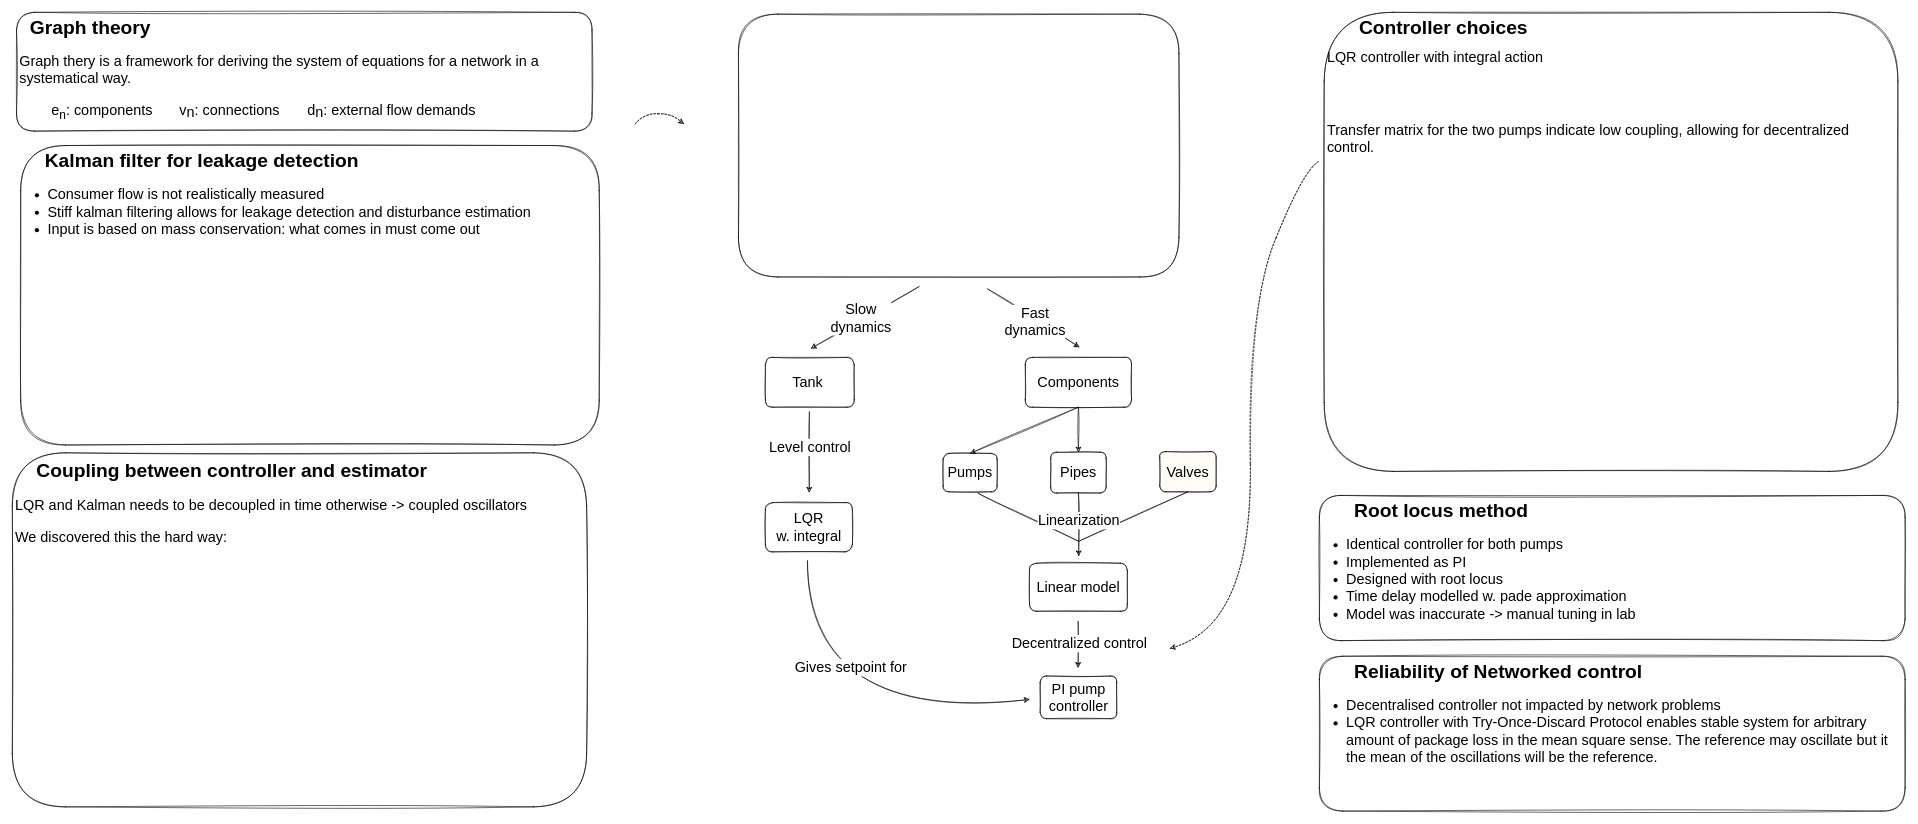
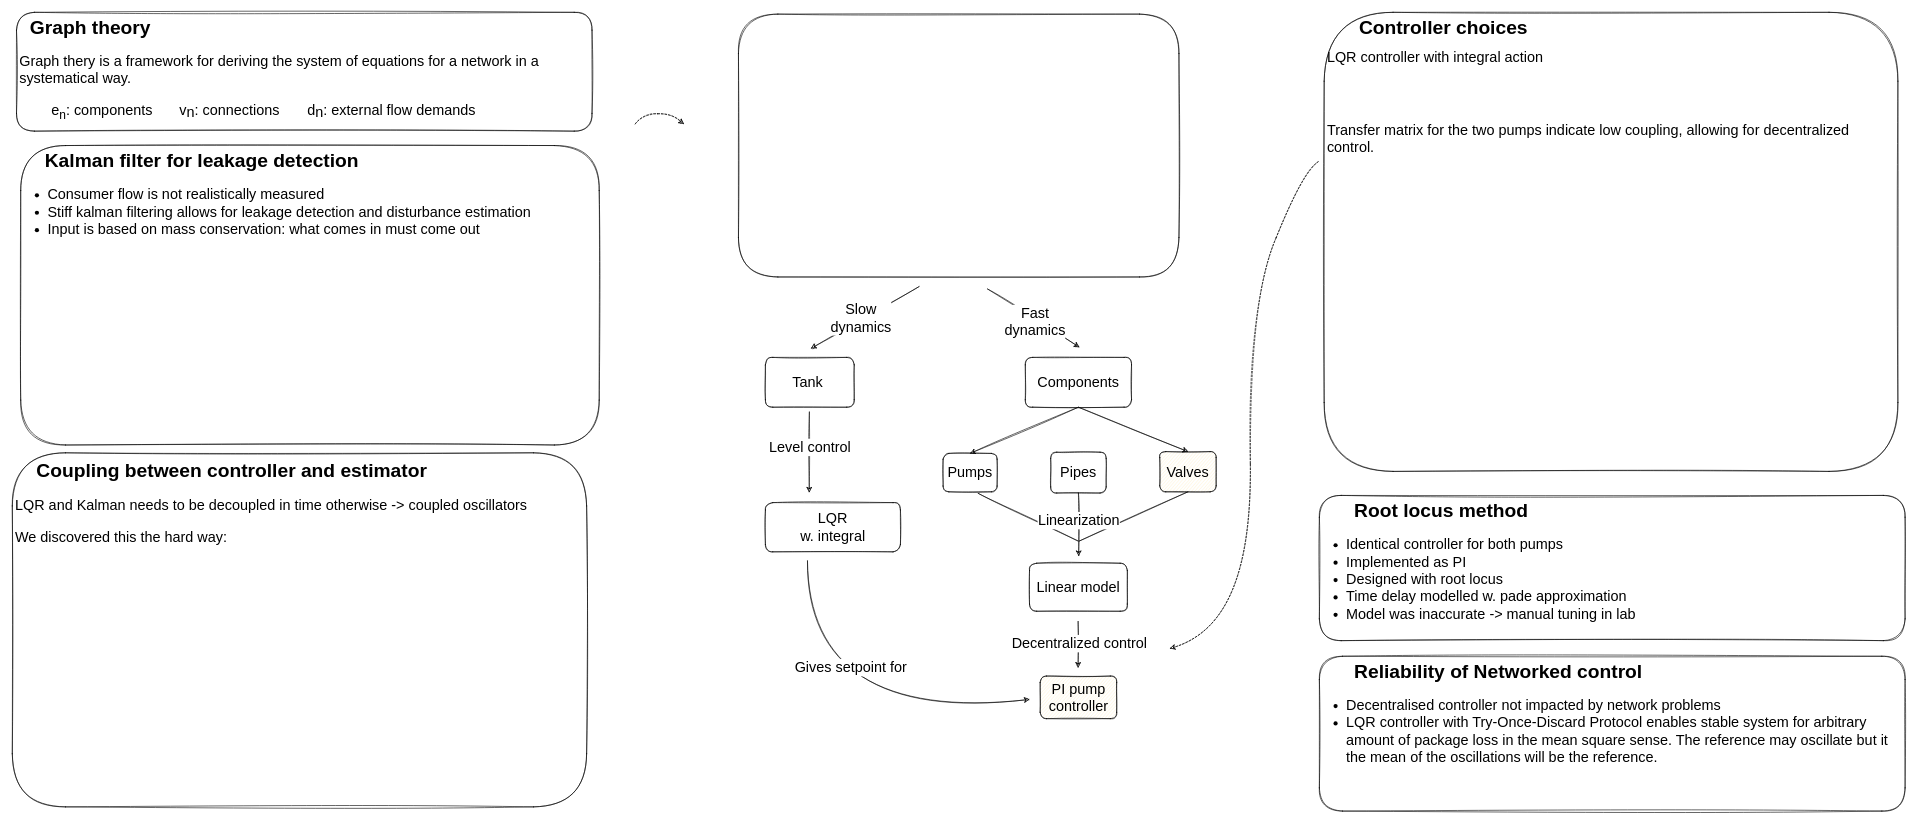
- <mxCell id="17" style="rounded=0;orthogonalLoop=1;jettySize=auto;html=1;exitX=0.5;exitY=1;exitDx=0;exitDy=0;sketch=1;" parent="1" source="5" target="15" edge="1"><mxGeometry relative="1" as="geometry"><mxPoint x="1638.9" y="1160" as="sourcePoint" /><mxPoint x="1639.9" y="1180" as="targetPoint" /></mxGeometry></mxCell>
+ <mxCell id="17" style="rounded=0;orthogonalLoop=1;jettySize=auto;html=1;exitX=0.5;exitY=1;exitDx=0;exitDy=0;entryX=0.5;entryY=0;entryDx=0;entryDy=0;sketch=1;" parent="1" source="5" target="16" edge="1"><mxGeometry relative="1" as="geometry"><mxPoint x="1638.9" y="1160" as="sourcePoint" /><mxPoint x="1639.9" y="1180" as="targetPoint" /></mxGeometry></mxCell>
- <mxCell id="13" value="&lt;font style=&quot;font-size: 24px&quot;&gt;LQR &lt;br&gt;w. integral&lt;/font&gt;" style="rounded=1;whiteSpace=wrap;html=1;glass=0;sketch=1;" parent="1" vertex="1"><mxGeometry x="1274.9" y="837" width="145" height="82" as="geometry" /></mxCell>
+ <mxCell id="13" value="&lt;font style=&quot;font-size: 24px&quot;&gt;LQR &lt;br&gt;w. integral&lt;/font&gt;" style="rounded=1;whiteSpace=wrap;html=1;glass=0;sketch=1;" parent="1" vertex="1"><mxGeometry x="1274.9" y="837" width="225" height="82" as="geometry" /></mxCell>
- <mxCell id="24" value="&lt;font style=&quot;font-size: 24px&quot;&gt;PI pump controller&lt;/font&gt;" style="rounded=1;whiteSpace=wrap;html=1;glass=0;sketch=1;" parent="1" vertex="1"><mxGeometry x="1732.75" y="1126" width="127.5" height="71" as="geometry" /></mxCell>
+ <mxCell id="24" value="&lt;font style=&quot;font-size: 24px&quot;&gt;PI pump controller&lt;/font&gt;" style="rounded=1;whiteSpace=wrap;html=1;glass=0;sketch=1;fillColor=#fff2cc;" parent="1" vertex="1"><mxGeometry x="1732.75" y="1126" width="127.5" height="71" as="geometry" /></mxCell>
